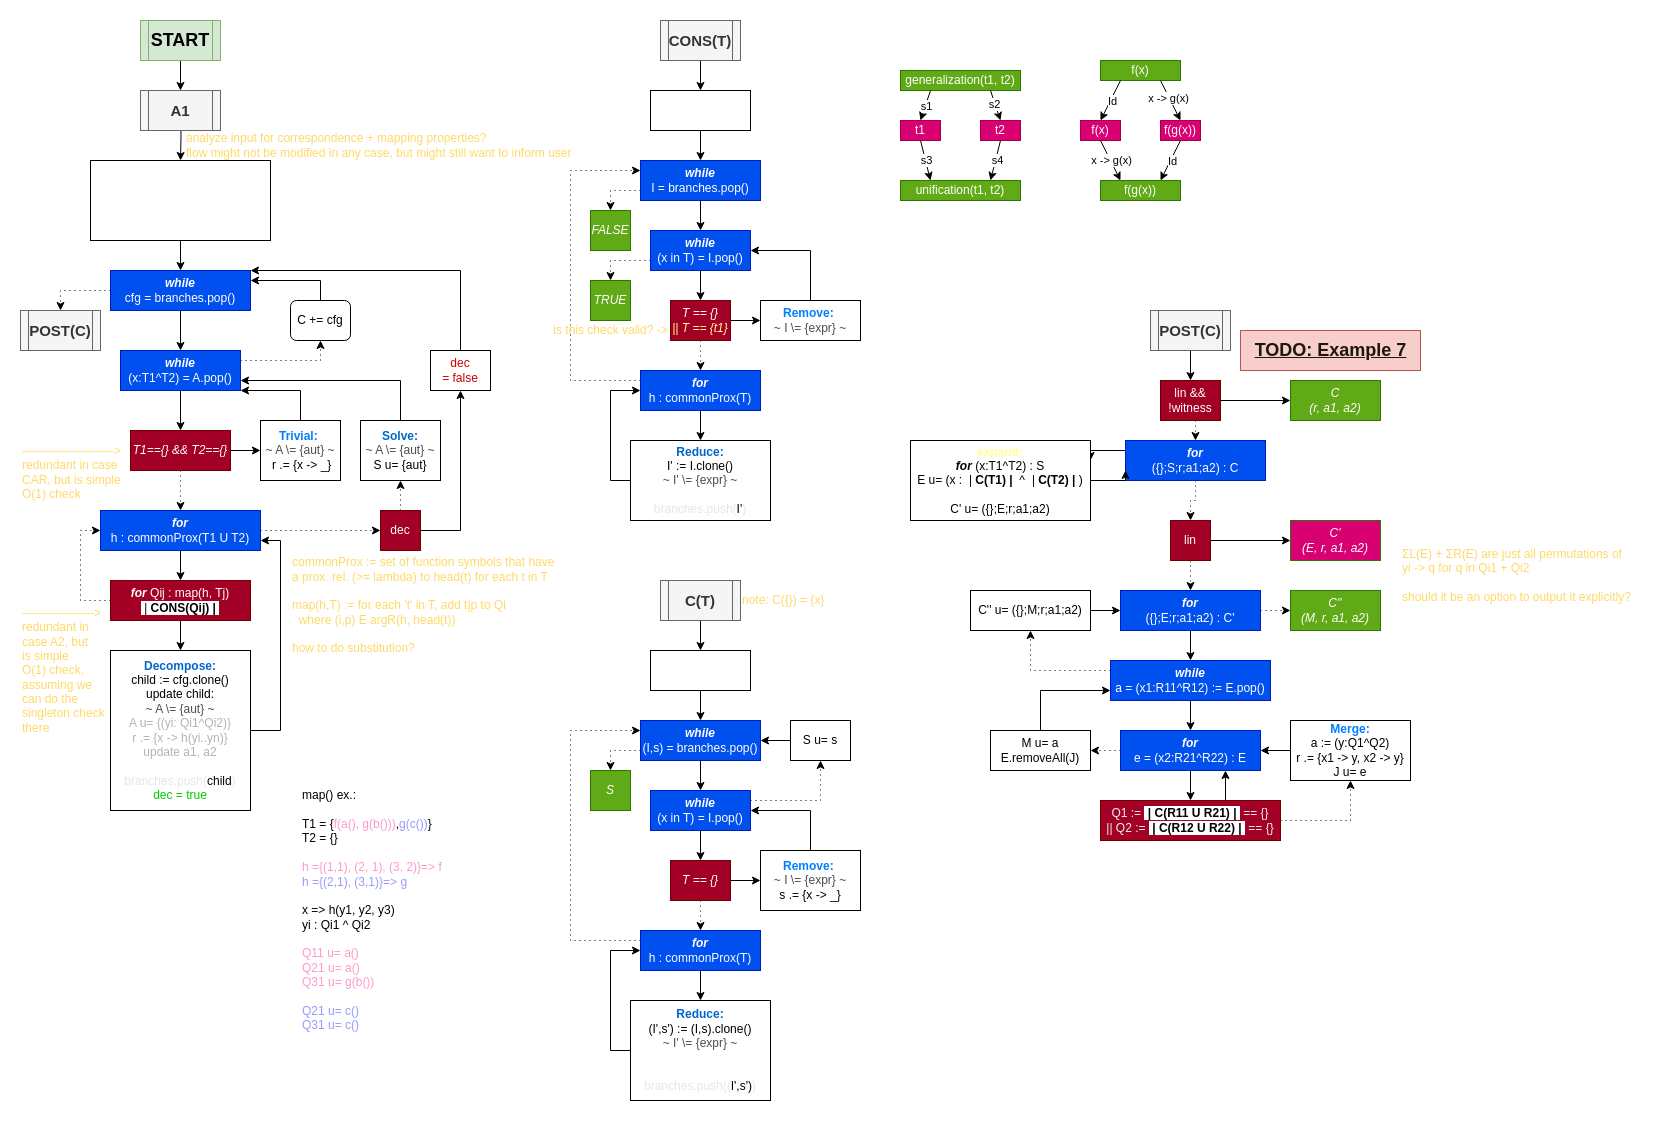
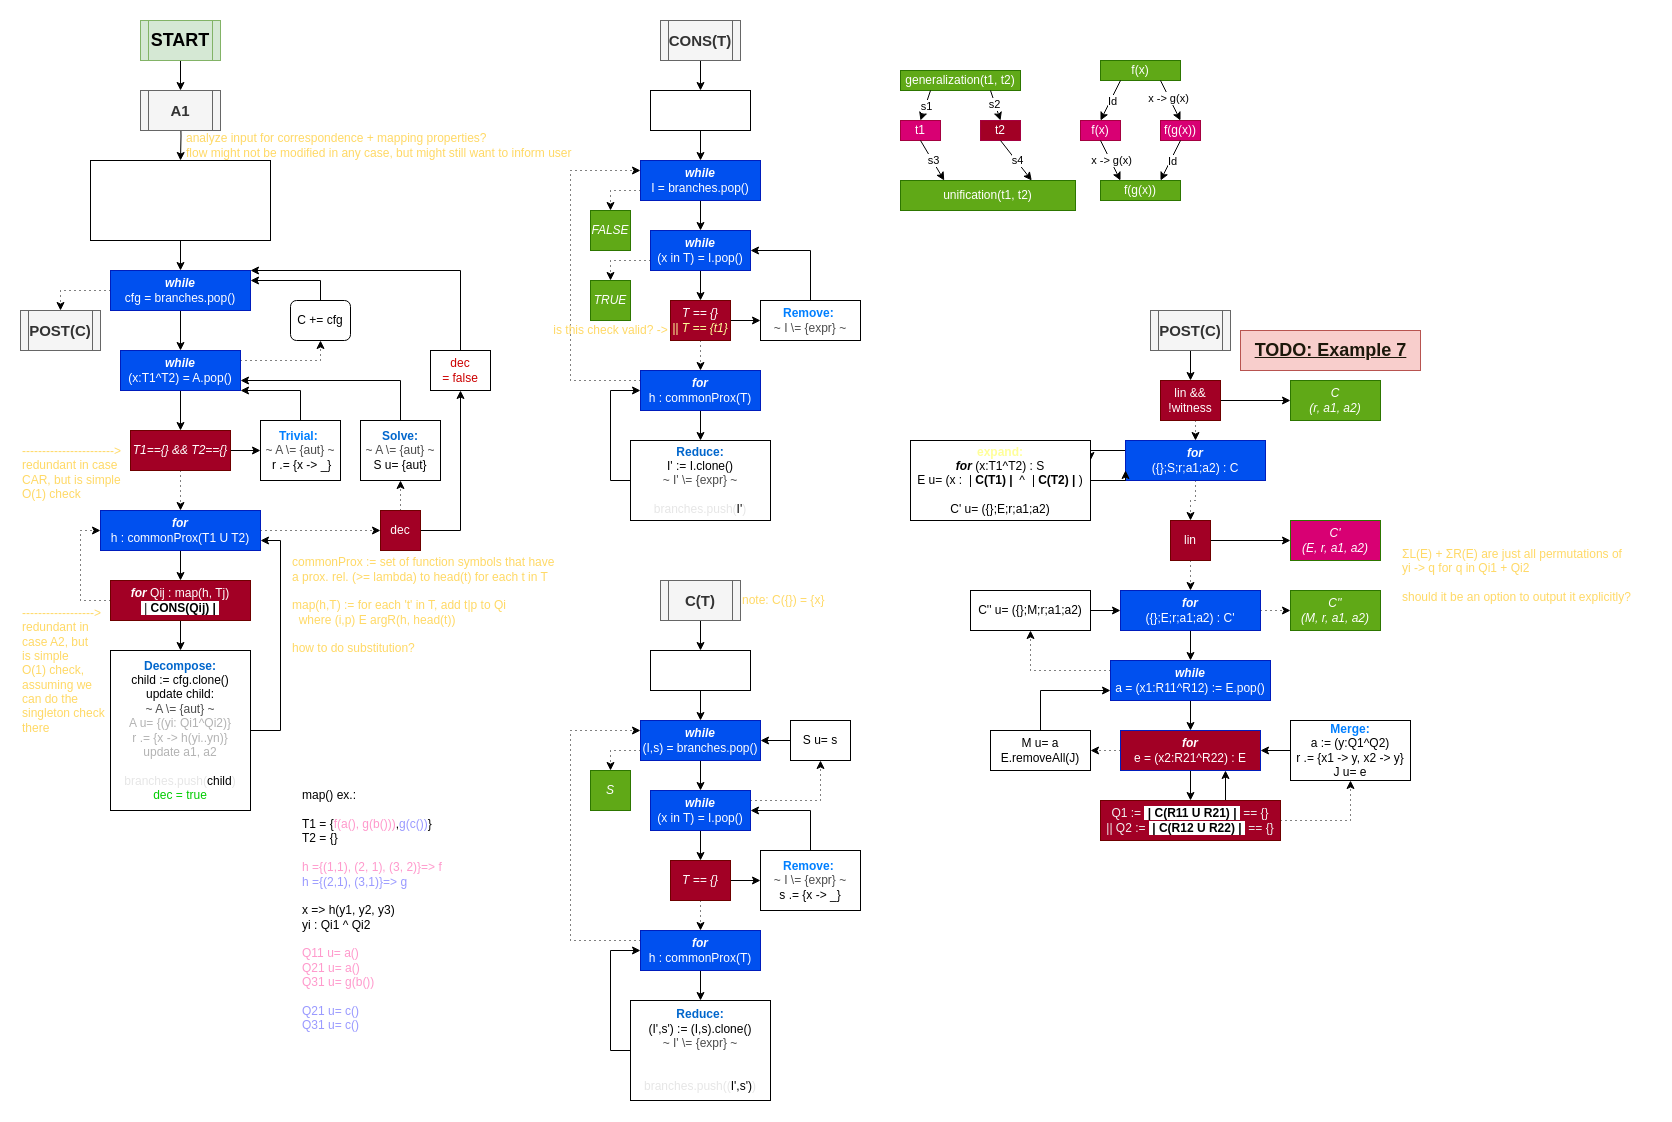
- <mxCell id="110" value="t2" style="rounded=0;whiteSpace=wrap;html=1;fillColor=#d80073;fontColor=#ffffff;strokeColor=#A50040;" parent="1" vertex="1"><mxGeometry x="980" y="120" width="40" height="20" as="geometry" /></mxCell>
+ <mxCell id="110" value="t2" style="rounded=0;whiteSpace=wrap;html=1;fillColor=#a20025;fontColor=#ffffff;strokeColor=#A50040;" parent="1" vertex="1"><mxGeometry x="980" y="120" width="40" height="20" as="geometry" /></mxCell>
- <mxCell id="116" value="unification&lt;span style=&quot;background-color: initial;&quot;&gt;(t1, t2)&lt;/span&gt;" style="rounded=0;whiteSpace=wrap;html=1;fillColor=#60a917;fontColor=#ffffff;strokeColor=#2D7600;" parent="1" vertex="1"><mxGeometry x="900" y="180" width="120" height="20" as="geometry" /></mxCell>
+ <mxCell id="116" value="unification&lt;span style=&quot;background-color: initial;&quot;&gt;(t1, t2)&lt;/span&gt;" style="rounded=0;whiteSpace=wrap;html=1;fillColor=#60a917;fontColor=#ffffff;strokeColor=#2D7600;" parent="1" vertex="1"><mxGeometry x="900" y="180" width="175" height="30" as="geometry" /></mxCell>
- <mxCell id="140" value="&lt;div&gt;&lt;b&gt;&lt;i&gt;for&lt;/i&gt;&lt;/b&gt;&lt;/div&gt;&lt;div&gt;e = (x2:R21^R22) : E&lt;/div&gt;" style="rounded=0;whiteSpace=wrap;html=1;fillColor=#0050ef;strokeColor=#001DBC;fontColor=#ffffff;" vertex="1" parent="1"><mxGeometry x="1120" y="730" width="140" height="40" as="geometry" /></mxCell>
+ <mxCell id="140" value="&lt;div&gt;&lt;b&gt;&lt;i&gt;for&lt;/i&gt;&lt;/b&gt;&lt;/div&gt;&lt;div&gt;e = (x2:R21^R22) : E&lt;/div&gt;" style="rounded=0;whiteSpace=wrap;html=1;fillColor=#a20025;strokeColor=#001DBC;fontColor=#ffffff;" vertex="1" parent="1"><mxGeometry x="1120" y="730" width="140" height="40" as="geometry" /></mxCell>
